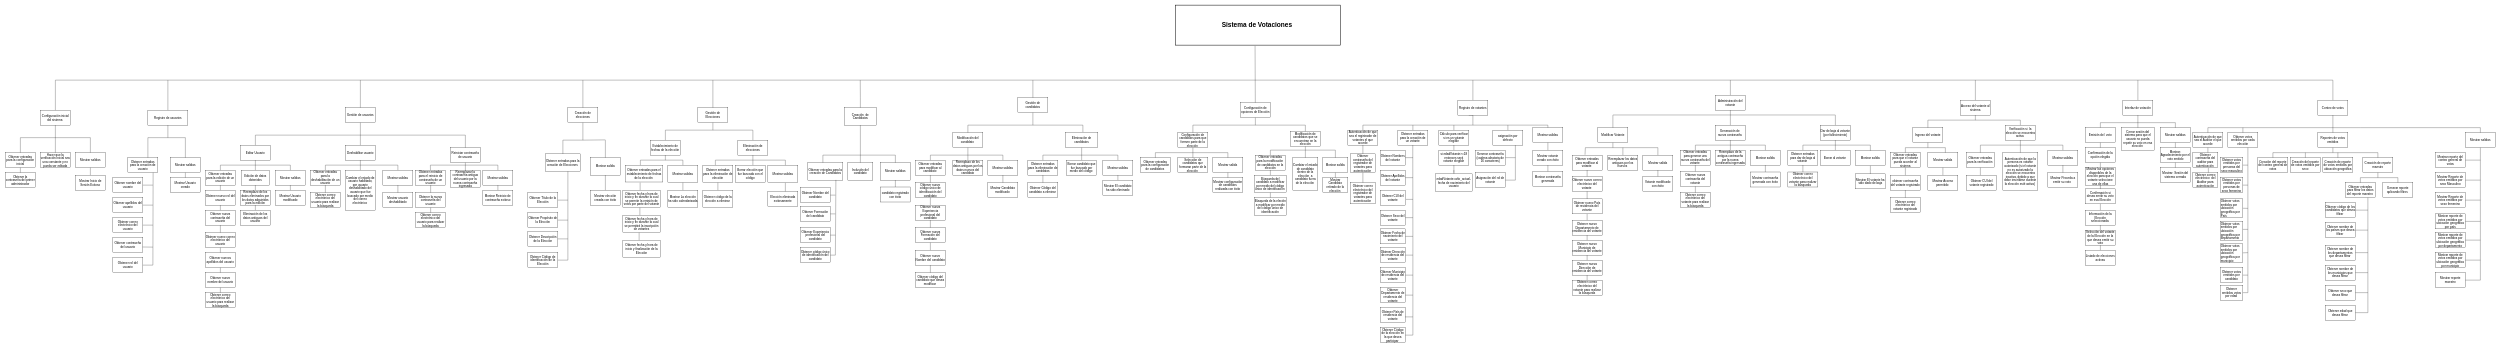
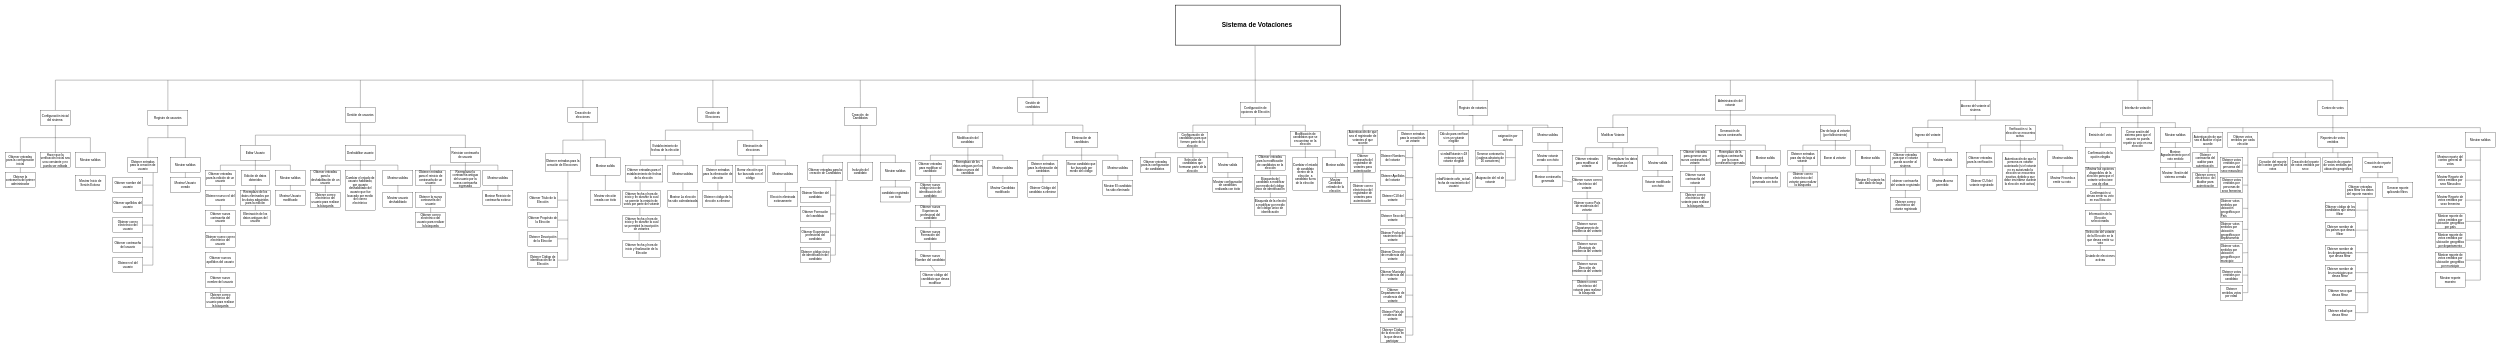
- <mxCell id="297" value="" style="endArrow=none;html=1;rounded=0;entryX=0.5;entryY=1;entryDx=0;entryDy=0;" parent="1" source="276" target="270" edge="1"><mxGeometry width="50" height="50" relative="1" as="geometry"><mxPoint x="6440" y="880" as="sourcePoint" /><mxPoint x="6490" y="830" as="targetPoint" /></mxGeometry></mxCell>
+ <mxCell id="297" value="" style="endArrow=none;html=1;rounded=0;" parent="1" source="276" target="257" edge="1"><mxGeometry width="50" height="50" relative="1" as="geometry"><mxPoint x="6440" y="880" as="sourcePoint" /><mxPoint x="6490" y="830" as="targetPoint" /></mxGeometry></mxCell>
- <mxCell id="137" value="Obtener código del candidato que desea modificar&amp;nbsp;" style="rounded=0;whiteSpace=wrap;html=1;" parent="1" vertex="1"><mxGeometry x="3660" y="1090" width="120" height="60" as="geometry" /></mxCell>
+ <mxCell id="137" value="Obtener código del candidato que desea modificar&amp;nbsp;" style="rounded=0;whiteSpace=wrap;html=1;" parent="1" vertex="1"><mxGeometry x="3680" y="1085" width="120" height="60" as="geometry" /></mxCell>
